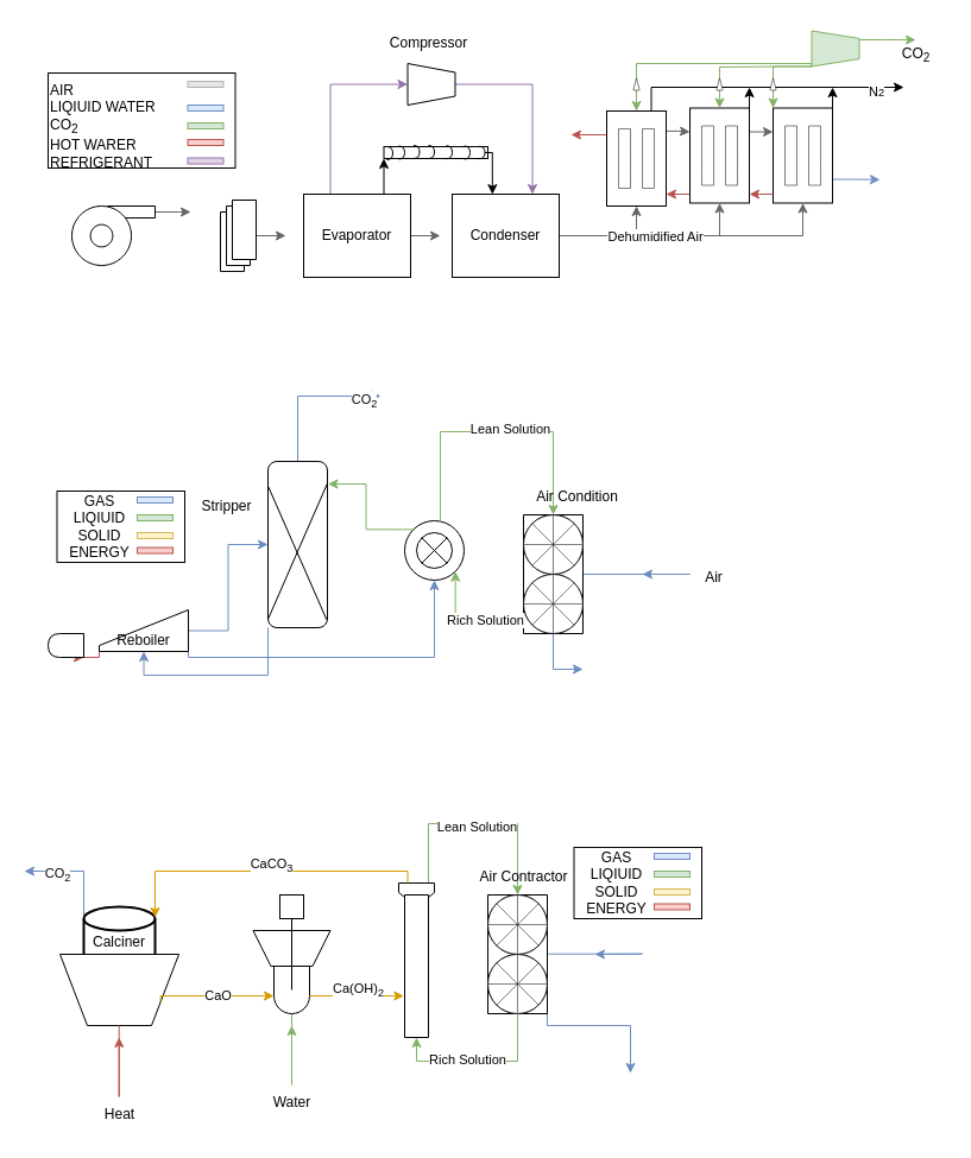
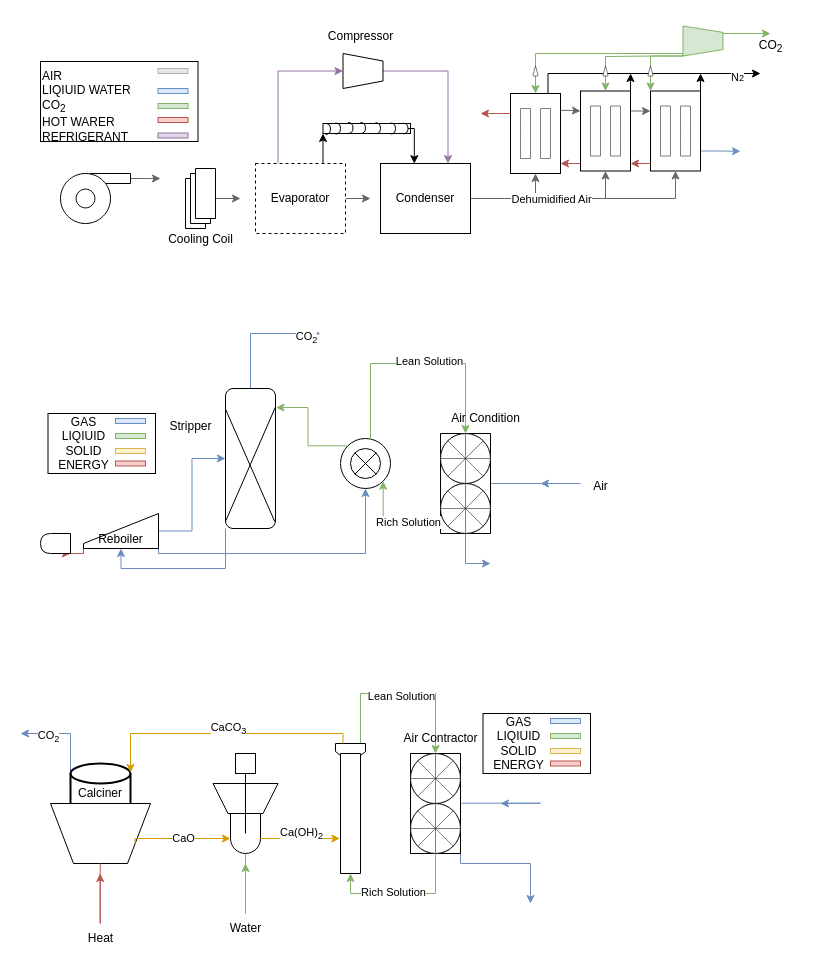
- <mxCell id="45" value="Evaporator" style="rounded=0;whiteSpace=wrap;html=1;" vertex="1" parent="1"><mxGeometry x="255" y="163" width="90" height="70" as="geometry" /></mxCell>
+ <mxCell id="45" value="Evaporator" style="rounded=0;whiteSpace=wrap;html=1;dashed=1;" vertex="1" parent="1"><mxGeometry x="255" y="163" width="90" height="70" as="geometry" /></mxCell>
+ <mxCell id="118" value="Cooling Coil&lt;div&gt;&lt;br&gt;&lt;/div&gt;" style="text;html=1;align=center;verticalAlign=middle;resizable=0;points=[];autosize=1;strokeColor=none;fillColor=none;" vertex="1" parent="1"><mxGeometry x="155" y="226" width="90" height="40" as="geometry" /></mxCell>
